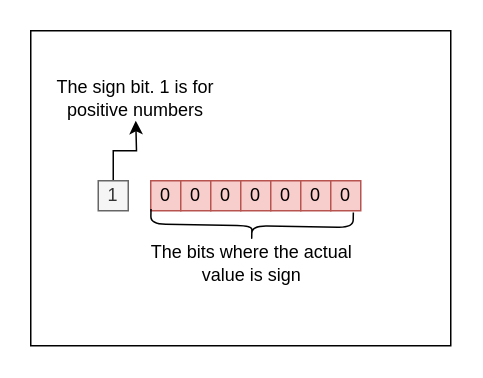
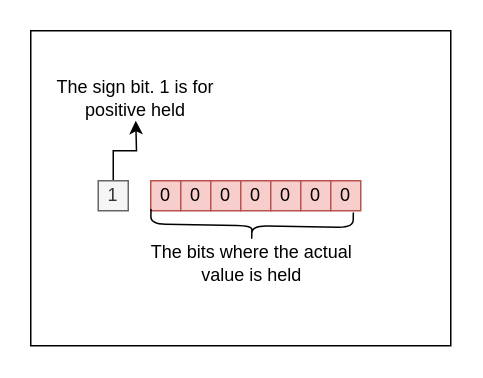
- <mxCell id="12" value="The sign bit. 1 is for positive numbers" style="text;html=1;strokeColor=none;fillColor=none;align=center;verticalAlign=middle;whiteSpace=wrap;rounded=0;" vertex="1" parent="1"><mxGeometry x="35" y="50" width="110" height="30" as="geometry" /></mxCell>
+ <mxCell id="12" value="The sign bit. 1 is for positive held" style="text;html=1;strokeColor=none;fillColor=none;align=center;verticalAlign=middle;whiteSpace=wrap;rounded=0;" vertex="1" parent="1"><mxGeometry x="35" y="50" width="110" height="30" as="geometry" /></mxCell>
- <mxCell id="14" value="The bits where the actual value is sign" style="text;html=1;strokeColor=none;fillColor=none;align=center;verticalAlign=middle;whiteSpace=wrap;rounded=0;" vertex="1" parent="1"><mxGeometry x="86.17" y="160" width="162.55" height="30" as="geometry" /></mxCell>
+ <mxCell id="14" value="The bits where the actual value is held" style="text;html=1;strokeColor=none;fillColor=none;align=center;verticalAlign=middle;whiteSpace=wrap;rounded=0;" vertex="1" parent="1"><mxGeometry x="86.17" y="160" width="162.55" height="30" as="geometry" /></mxCell>
